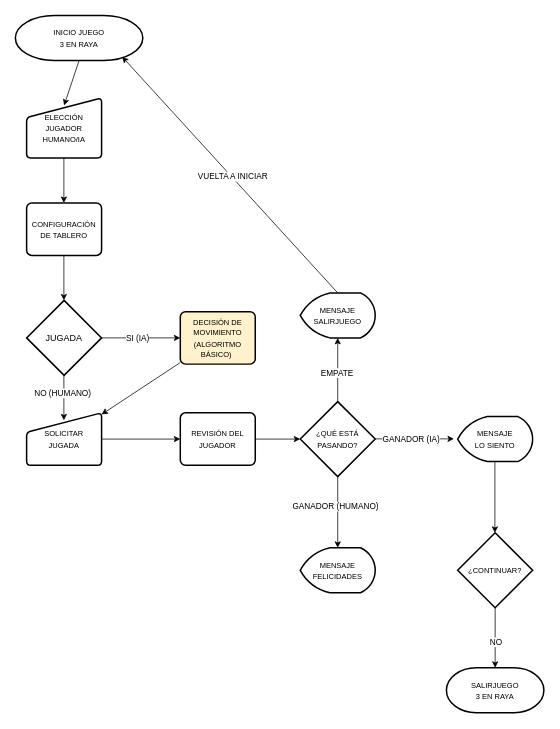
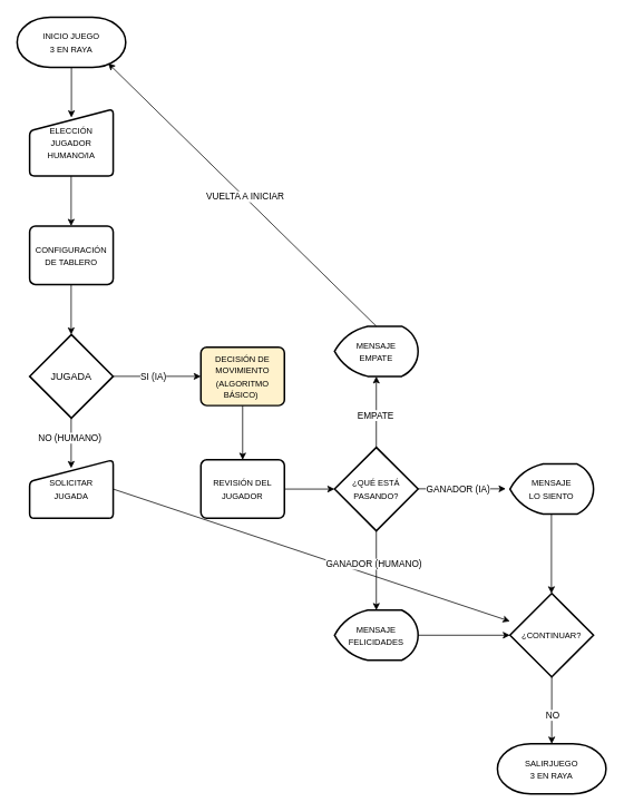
- <mxCell id="2" value="&lt;font style=&quot;font-size: 10px;&quot;&gt;INICIO JUEGO&lt;/font&gt;&lt;div&gt;&lt;font style=&quot;font-size: 10px;&quot;&gt;3 EN RAYA&lt;/font&gt;&lt;/div&gt;" style="strokeWidth=2;html=1;shape=mxgraph.flowchart.terminator;whiteSpace=wrap;" vertex="1" parent="1"><mxGeometry x="20" y="20" width="170" height="60" as="geometry" /></mxCell>
+ <mxCell id="2" value="&lt;font style=&quot;font-size: 10px;&quot;&gt;INICIO JUEGO&lt;/font&gt;&lt;div&gt;&lt;font style=&quot;font-size: 10px;&quot;&gt;3 EN RAYA&lt;/font&gt;&lt;/div&gt;" style="strokeWidth=2;html=1;shape=mxgraph.flowchart.terminator;whiteSpace=wrap;" vertex="1" parent="1"><mxGeometry x="20" y="20" width="130" height="60" as="geometry" /></mxCell>
- <mxCell id="26" value="&lt;font style=&quot;font-size: 10px;&quot;&gt;MENSAJE&lt;/font&gt;&lt;div&gt;&lt;font style=&quot;font-size: 10px;&quot;&gt;SALIRJUEGO&lt;/font&gt;&lt;/div&gt;" style="strokeWidth=2;html=1;shape=mxgraph.flowchart.display;whiteSpace=wrap;" vertex="1" parent="1"><mxGeometry x="400" y="390" width="100" height="60" as="geometry" /></mxCell>
+ <mxCell id="26" value="&lt;font style=&quot;font-size: 10px;&quot;&gt;MENSAJE&lt;/font&gt;&lt;div&gt;&lt;font style=&quot;font-size: 10px;&quot;&gt;EMPATE&lt;/font&gt;&lt;/div&gt;" style="strokeWidth=2;html=1;shape=mxgraph.flowchart.display;whiteSpace=wrap;" vertex="1" parent="1"><mxGeometry x="400" y="390" width="100" height="60" as="geometry" /></mxCell>
- <mxCell id="16" value="" style="endArrow=classic;html=1;rounded=0;" edge="1" parent="1" source="14" target="13"><mxGeometry width="50" height="50" relative="1" as="geometry"><mxPoint x="320" y="500" as="sourcePoint" /><mxPoint x="370" y="450" as="targetPoint" /></mxGeometry></mxCell>
+ <mxCell id="16" value="" style="endArrow=classic;html=1;rounded=0;" edge="1" parent="1" source="14" target="15"><mxGeometry width="50" height="50" relative="1" as="geometry"><mxPoint x="320" y="500" as="sourcePoint" /><mxPoint x="370" y="450" as="targetPoint" /></mxGeometry></mxCell>
- <mxCell id="17" value="" style="endArrow=classic;html=1;rounded=0;exitX=1;exitY=0.5;exitDx=0;exitDy=0;entryX=0;entryY=0.5;entryDx=0;entryDy=0;" edge="1" parent="1" source="13" target="15"><mxGeometry width="50" height="50" relative="1" as="geometry"><mxPoint x="390" y="580" as="sourcePoint" /><mxPoint x="390" y="645" as="targetPoint" /></mxGeometry></mxCell>
+ <mxCell id="17" value="" style="endArrow=classic;html=1;rounded=0;exitX=1;exitY=0.5;exitDx=0;exitDy=0;" edge="1" parent="1" source="13" target="31"><mxGeometry width="50" height="50" relative="1" as="geometry"><mxPoint x="390" y="580" as="sourcePoint" /><mxPoint x="390" y="645" as="targetPoint" /></mxGeometry></mxCell>
+ <mxCell id="32" value="" style="endArrow=classic;html=1;rounded=0;exitX=1;exitY=0.5;exitDx=0;exitDy=0;exitPerimeter=0;" edge="1" parent="1" source="27" target="31"><mxGeometry width="50" height="50" relative="1" as="geometry"><mxPoint x="340" y="720" as="sourcePoint" /><mxPoint x="390" y="670" as="targetPoint" /></mxGeometry></mxCell>
